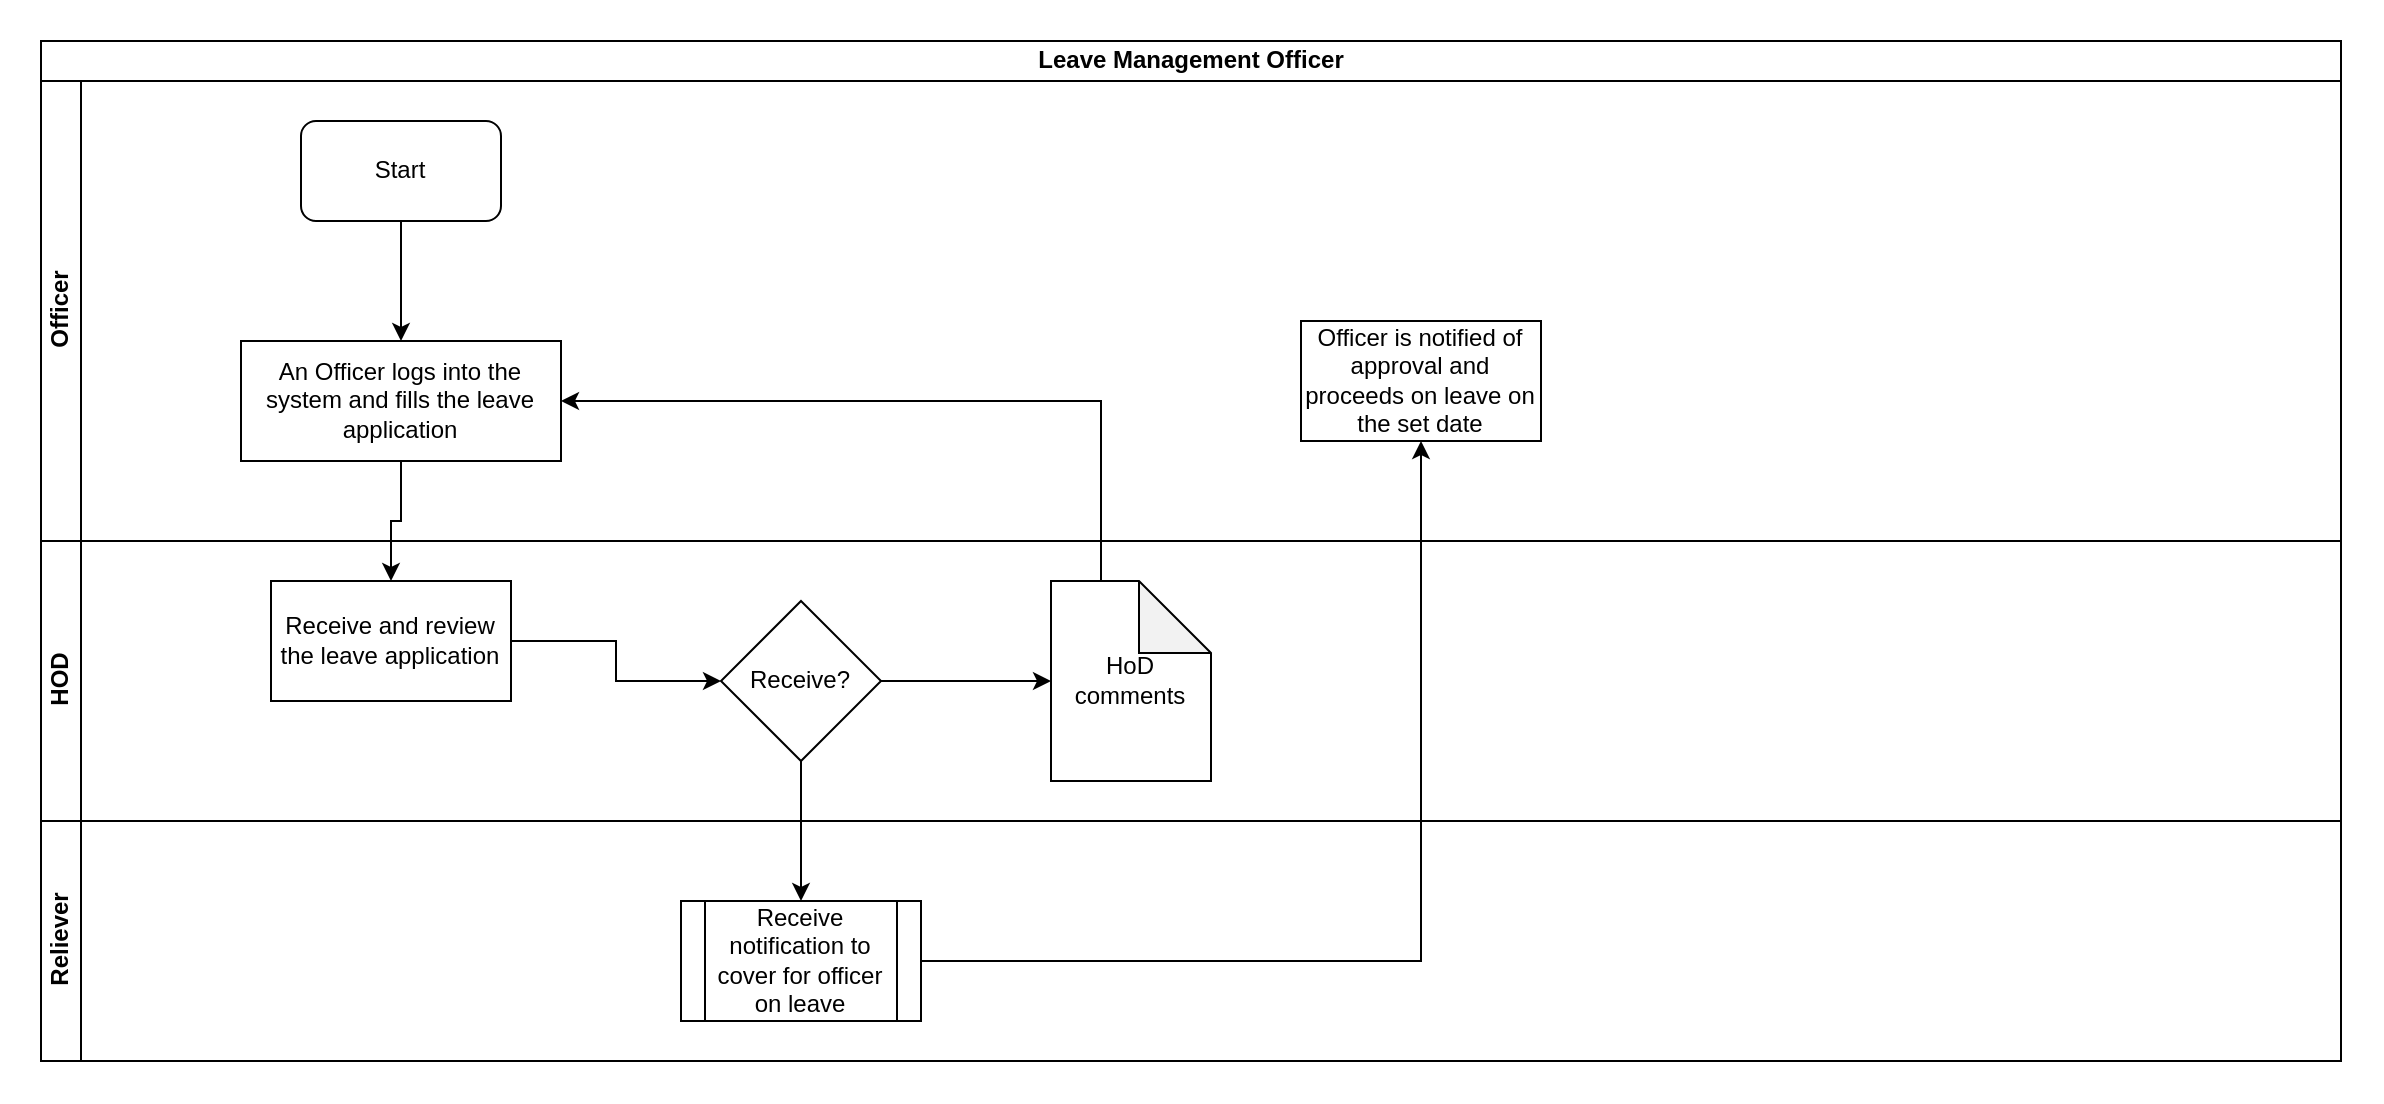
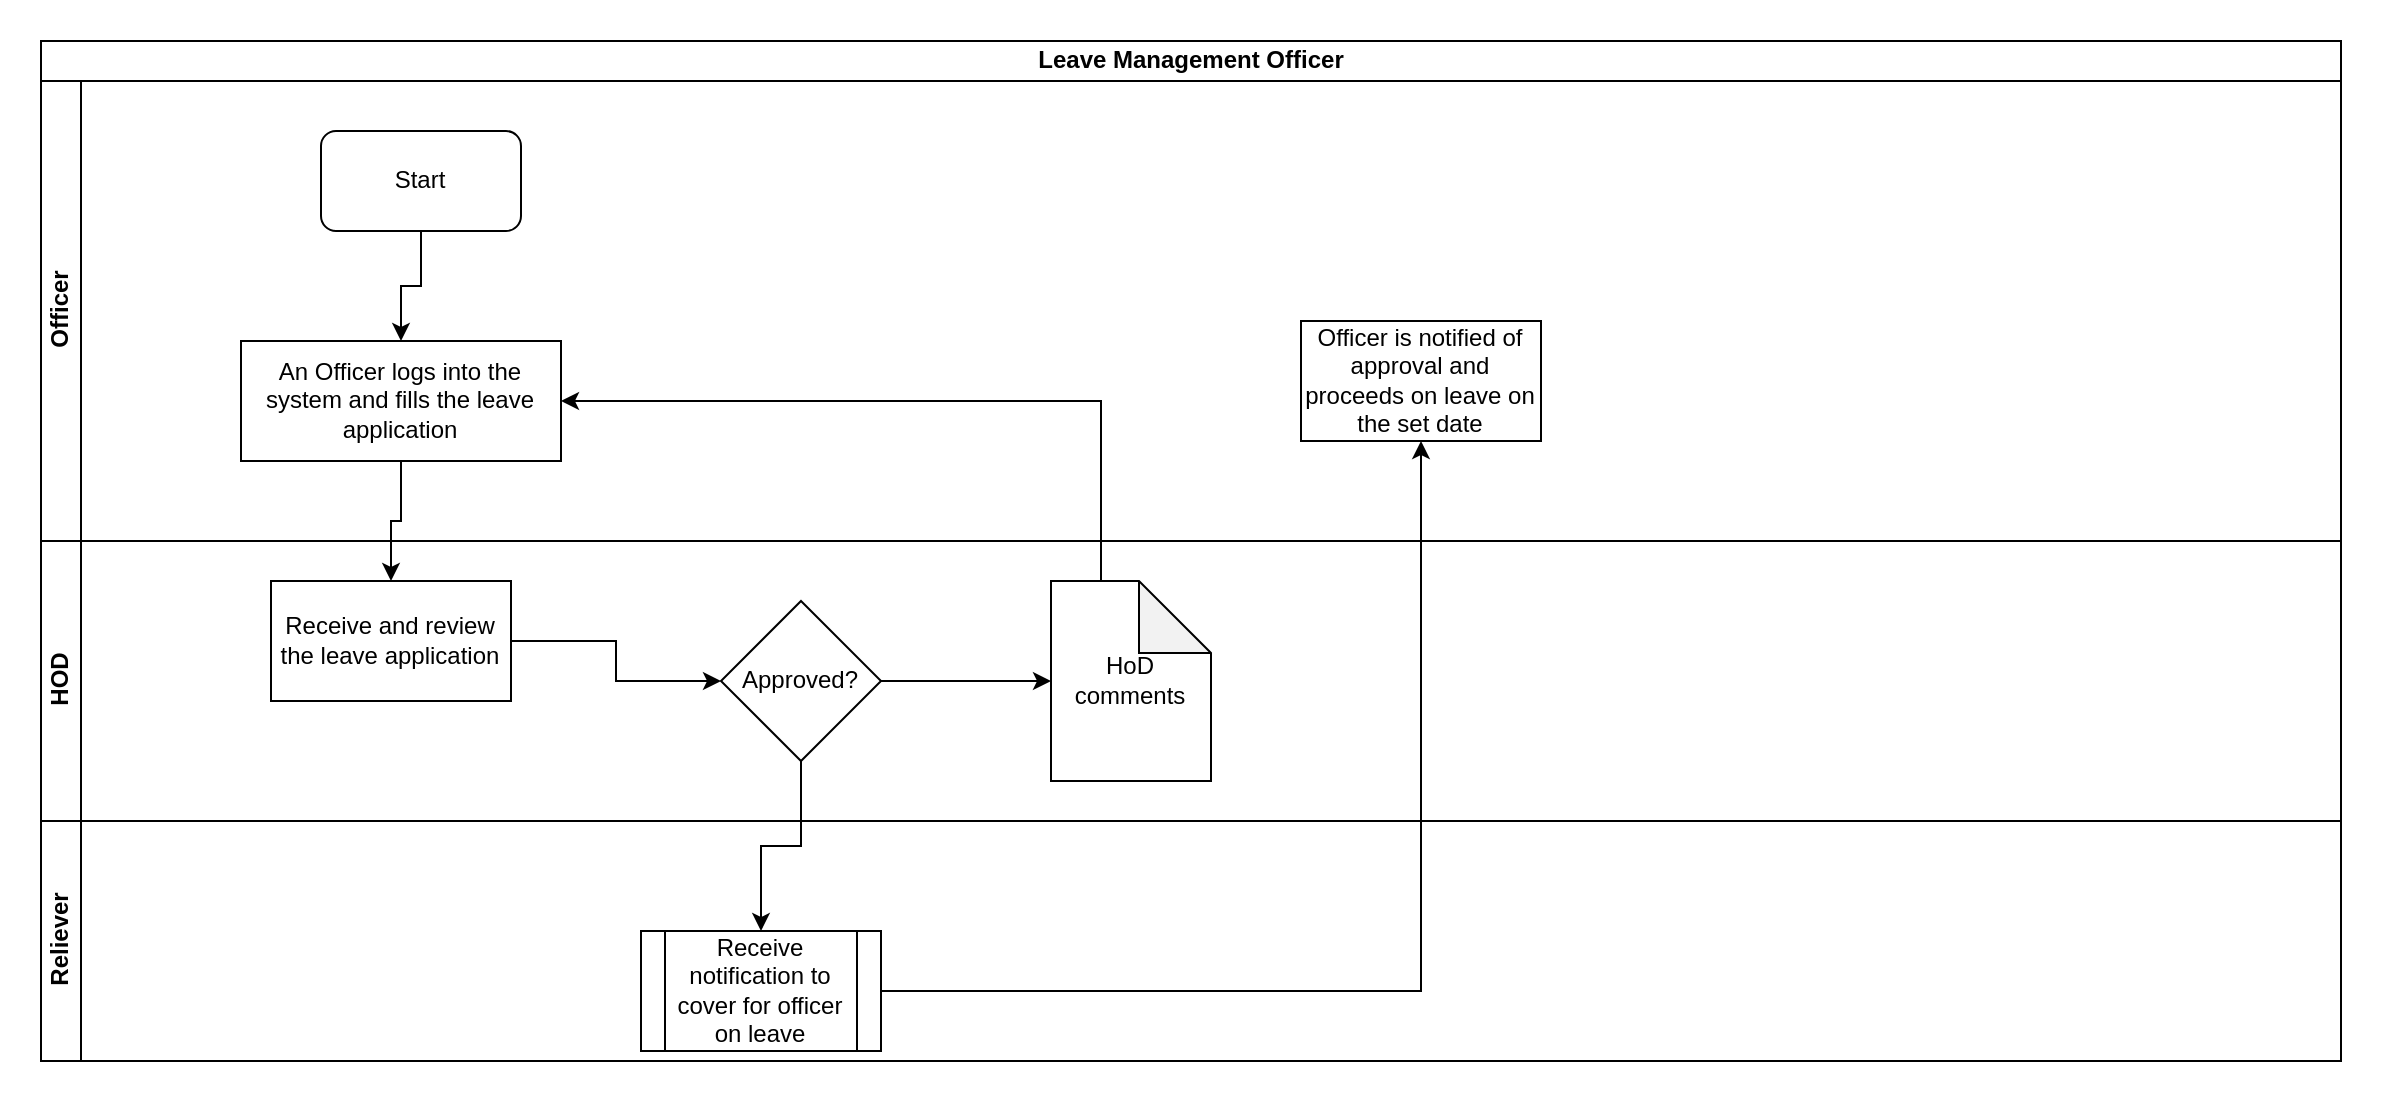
- <mxCell id="4" value="Start" style="rounded=1;whiteSpace=wrap;html=1;" vertex="1" parent="3"><mxGeometry x="130" y="20" width="100" height="50" as="geometry" /></mxCell>
+ <mxCell id="4" value="Start" style="rounded=1;whiteSpace=wrap;html=1;" vertex="1" parent="3"><mxGeometry x="140" y="25" width="100" height="50" as="geometry" /></mxCell>
- <mxCell id="18" value="Receive?" style="rhombus;whiteSpace=wrap;html=1;rounded=0;" vertex="1" parent="1"><mxGeometry x="360" y="300" width="80" height="80" as="geometry" /></mxCell>
+ <mxCell id="18" value="Approved?" style="rhombus;whiteSpace=wrap;html=1;rounded=0;" vertex="1" parent="1"><mxGeometry x="360" y="300" width="80" height="80" as="geometry" /></mxCell>
- <mxCell id="12" value="Receive notification to cover for officer on leave" style="shape=process;whiteSpace=wrap;html=1;backgroundOutline=1;rounded=0;" vertex="1" parent="11"><mxGeometry x="320" y="40" width="120" height="60" as="geometry" /></mxCell>
+ <mxCell id="12" value="Receive notification to cover for officer on leave" style="shape=process;whiteSpace=wrap;html=1;backgroundOutline=1;rounded=0;" vertex="1" parent="11"><mxGeometry x="300" y="55" width="120" height="60" as="geometry" /></mxCell>
